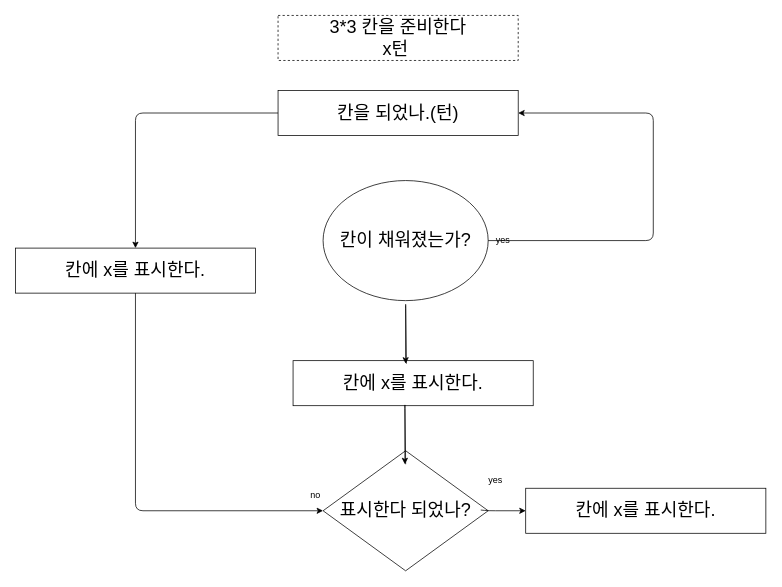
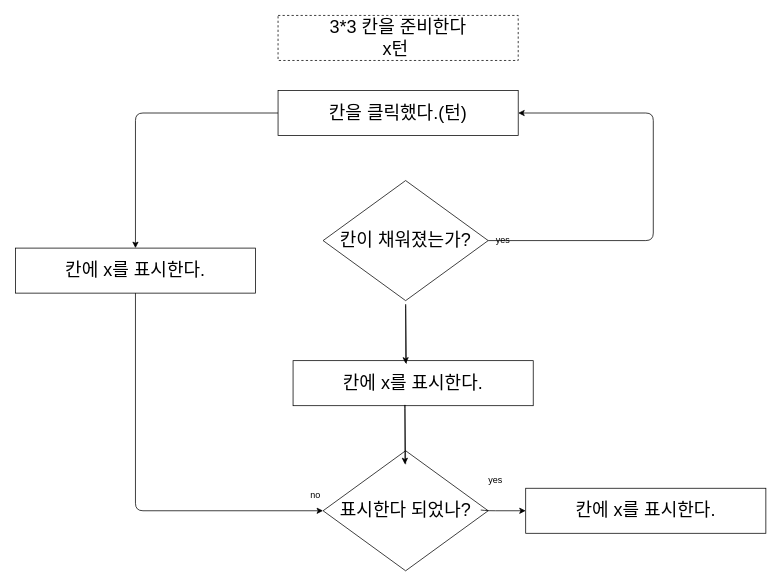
- <mxCell id="3" value="&lt;font style=&quot;font-size: 24px&quot;&gt;칸을 되었나.(턴)&lt;br&gt;&lt;/font&gt;" style="rounded=0;whiteSpace=wrap;html=1;" vertex="1" parent="1"><mxGeometry x="370" y="120" width="320" height="60" as="geometry" /></mxCell>
+ <mxCell id="3" value="&lt;font style=&quot;font-size: 24px&quot;&gt;칸을 클릭했다.(턴)&lt;br&gt;&lt;/font&gt;" style="rounded=0;whiteSpace=wrap;html=1;" vertex="1" parent="1"><mxGeometry x="370" y="120" width="320" height="60" as="geometry" /></mxCell>
- <mxCell id="4" value="&lt;font style=&quot;font-size: 24px&quot;&gt;칸이 채워졌는가?&lt;/font&gt;" style="ellipse;whiteSpace=wrap;html=1;" vertex="1" parent="1"><mxGeometry x="430" y="240" width="220" height="160" as="geometry" /></mxCell>
+ <mxCell id="4" value="&lt;font style=&quot;font-size: 24px&quot;&gt;칸이 채워졌는가?&lt;/font&gt;" style="rhombus;whiteSpace=wrap;html=1;" vertex="1" parent="1"><mxGeometry x="430" y="240" width="220" height="160" as="geometry" /></mxCell>
